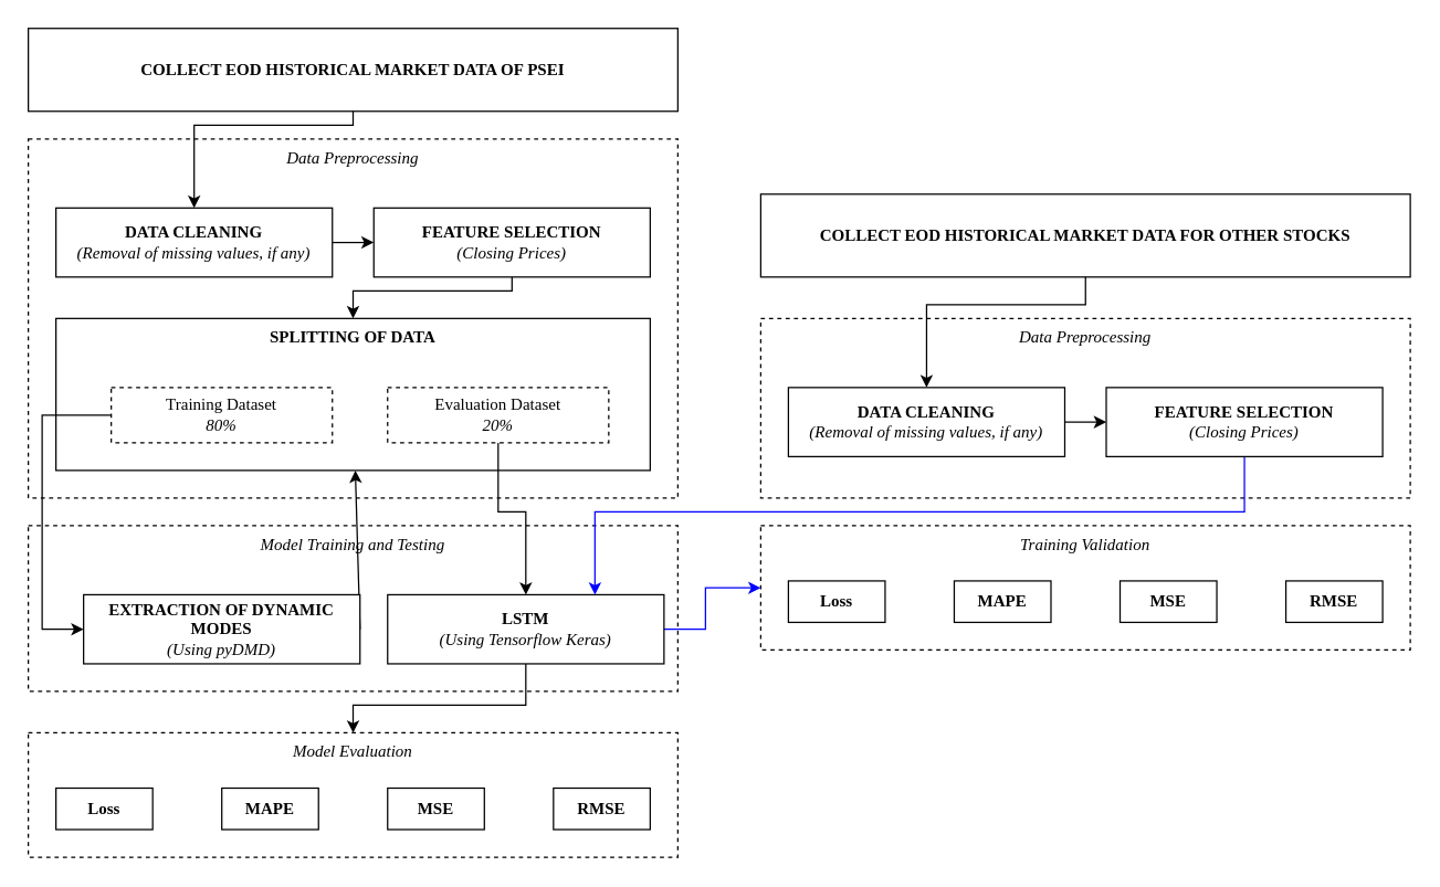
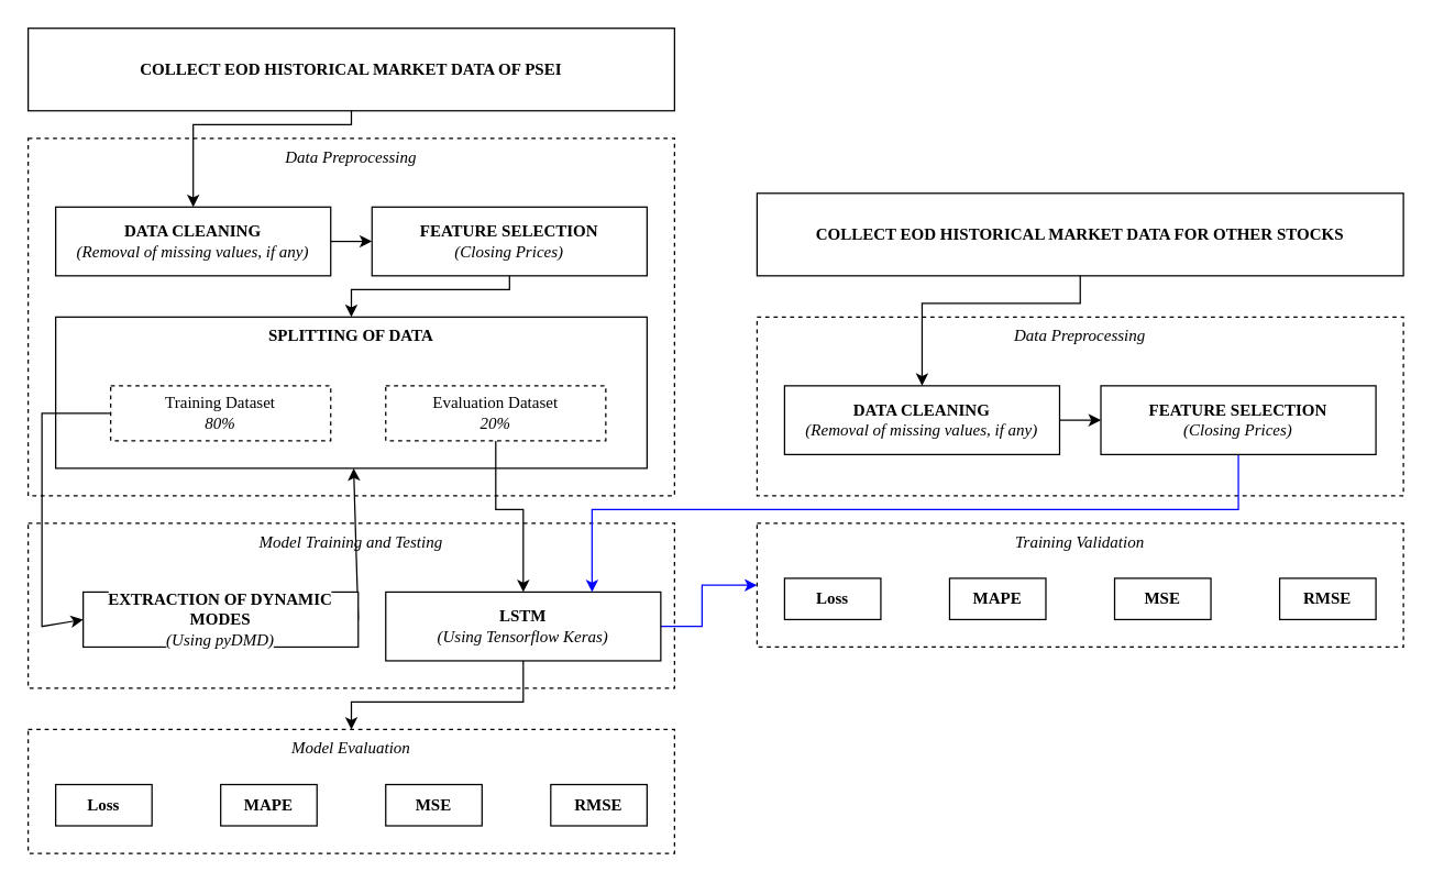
- <mxCell id="16" value="&lt;span style=&quot;background-color: rgb(255, 255, 255);&quot;&gt;EXTRACTION OF DYNAMIC MODES&lt;br&gt;&lt;span style=&quot;font-weight: normal;&quot;&gt;&lt;i&gt;(Using pyDMD)&lt;/i&gt;&lt;/span&gt;&lt;br&gt;&lt;/span&gt;" style="rounded=0;whiteSpace=wrap;html=1;fontFamily=CMU;fontSource=https%3A%2F%2Ffontlibrary.org%2F%2Fface%2Fcmu-serif;fontStyle=1;verticalAlign=middle;align=center;" vertex="1" parent="1"><mxGeometry x="60" y="430" width="200" height="50" as="geometry" /></mxCell>
+ <mxCell id="16" value="&lt;span style=&quot;background-color: rgb(255, 255, 255);&quot;&gt;EXTRACTION OF DYNAMIC MODES&lt;br&gt;&lt;span style=&quot;font-weight: normal;&quot;&gt;&lt;i&gt;(Using pyDMD)&lt;/i&gt;&lt;/span&gt;&lt;br&gt;&lt;/span&gt;" style="rounded=0;whiteSpace=wrap;html=1;fontFamily=CMU;fontSource=https%3A%2F%2Ffontlibrary.org%2F%2Fface%2Fcmu-serif;fontStyle=1;verticalAlign=middle;align=center;" vertex="1" parent="1"><mxGeometry x="60" y="430" width="200" height="40" as="geometry" /></mxCell>
